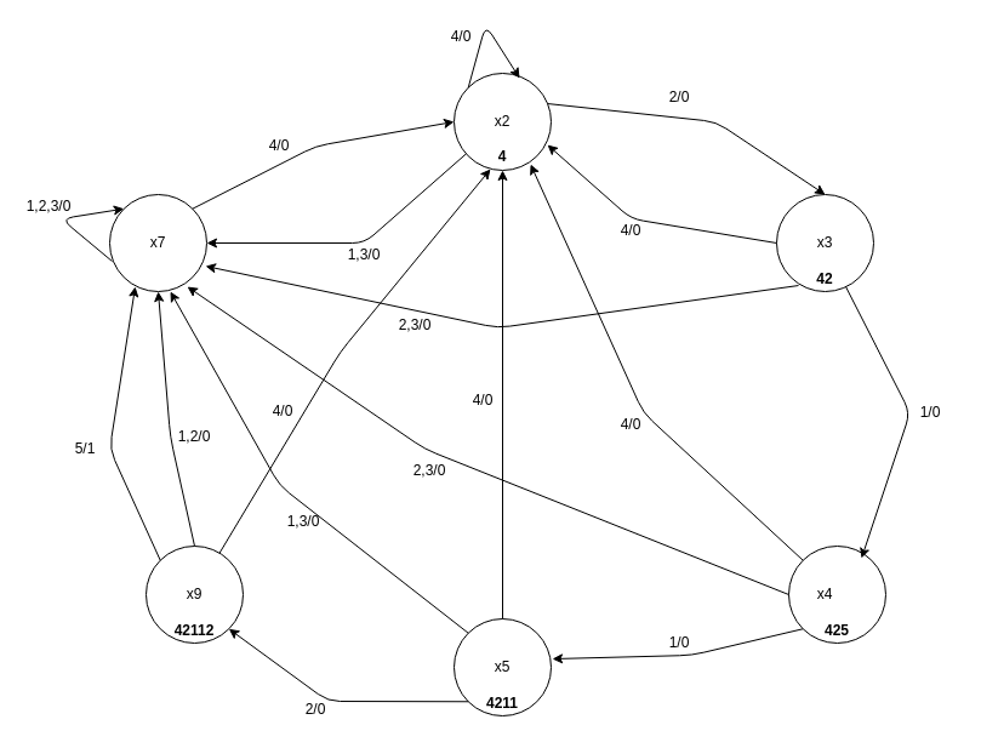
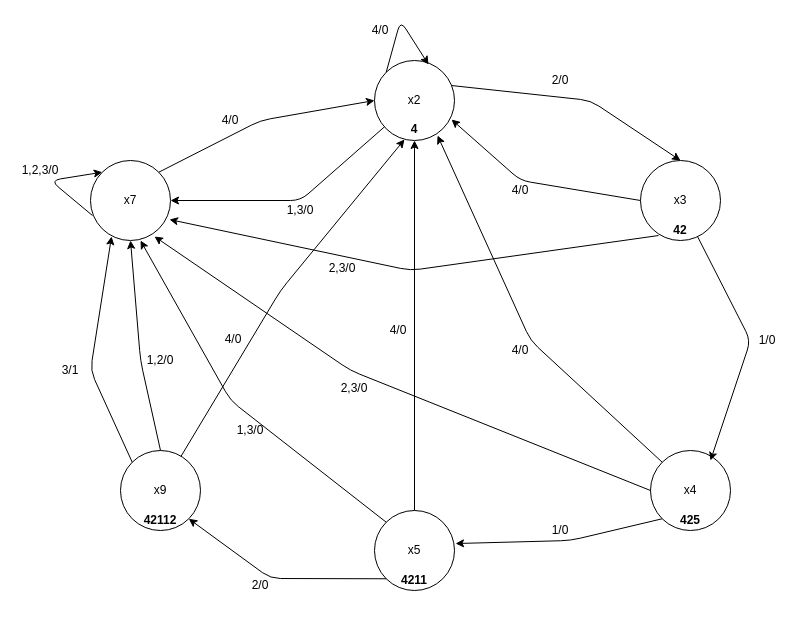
- <mxCell id="40" value="5/1" style="text;html=1;strokeColor=none;fillColor=none;align=center;verticalAlign=middle;whiteSpace=wrap;rounded=0;" vertex="1" parent="1"><mxGeometry x="50" y="360" width="40" height="20" as="geometry" /></mxCell>
+ <mxCell id="40" value="3/1" style="text;html=1;strokeColor=none;fillColor=none;align=center;verticalAlign=middle;whiteSpace=wrap;rounded=0;" vertex="1" parent="1"><mxGeometry x="50" y="360" width="40" height="20" as="geometry" /></mxCell>
- <mxCell id="28" value="x4" style="text;html=1;strokeColor=none;fillColor=none;align=center;verticalAlign=middle;whiteSpace=wrap;rounded=0;" vertex="1" parent="1"><mxGeometry x="660" y="480" width="40" height="20" as="geometry" /></mxCell>
+ <mxCell id="28" value="x4" style="text;html=1;strokeColor=none;fillColor=none;align=center;verticalAlign=middle;whiteSpace=wrap;rounded=0;" vertex="1" parent="1"><mxGeometry x="670" y="480" width="40" height="20" as="geometry" /></mxCell>
